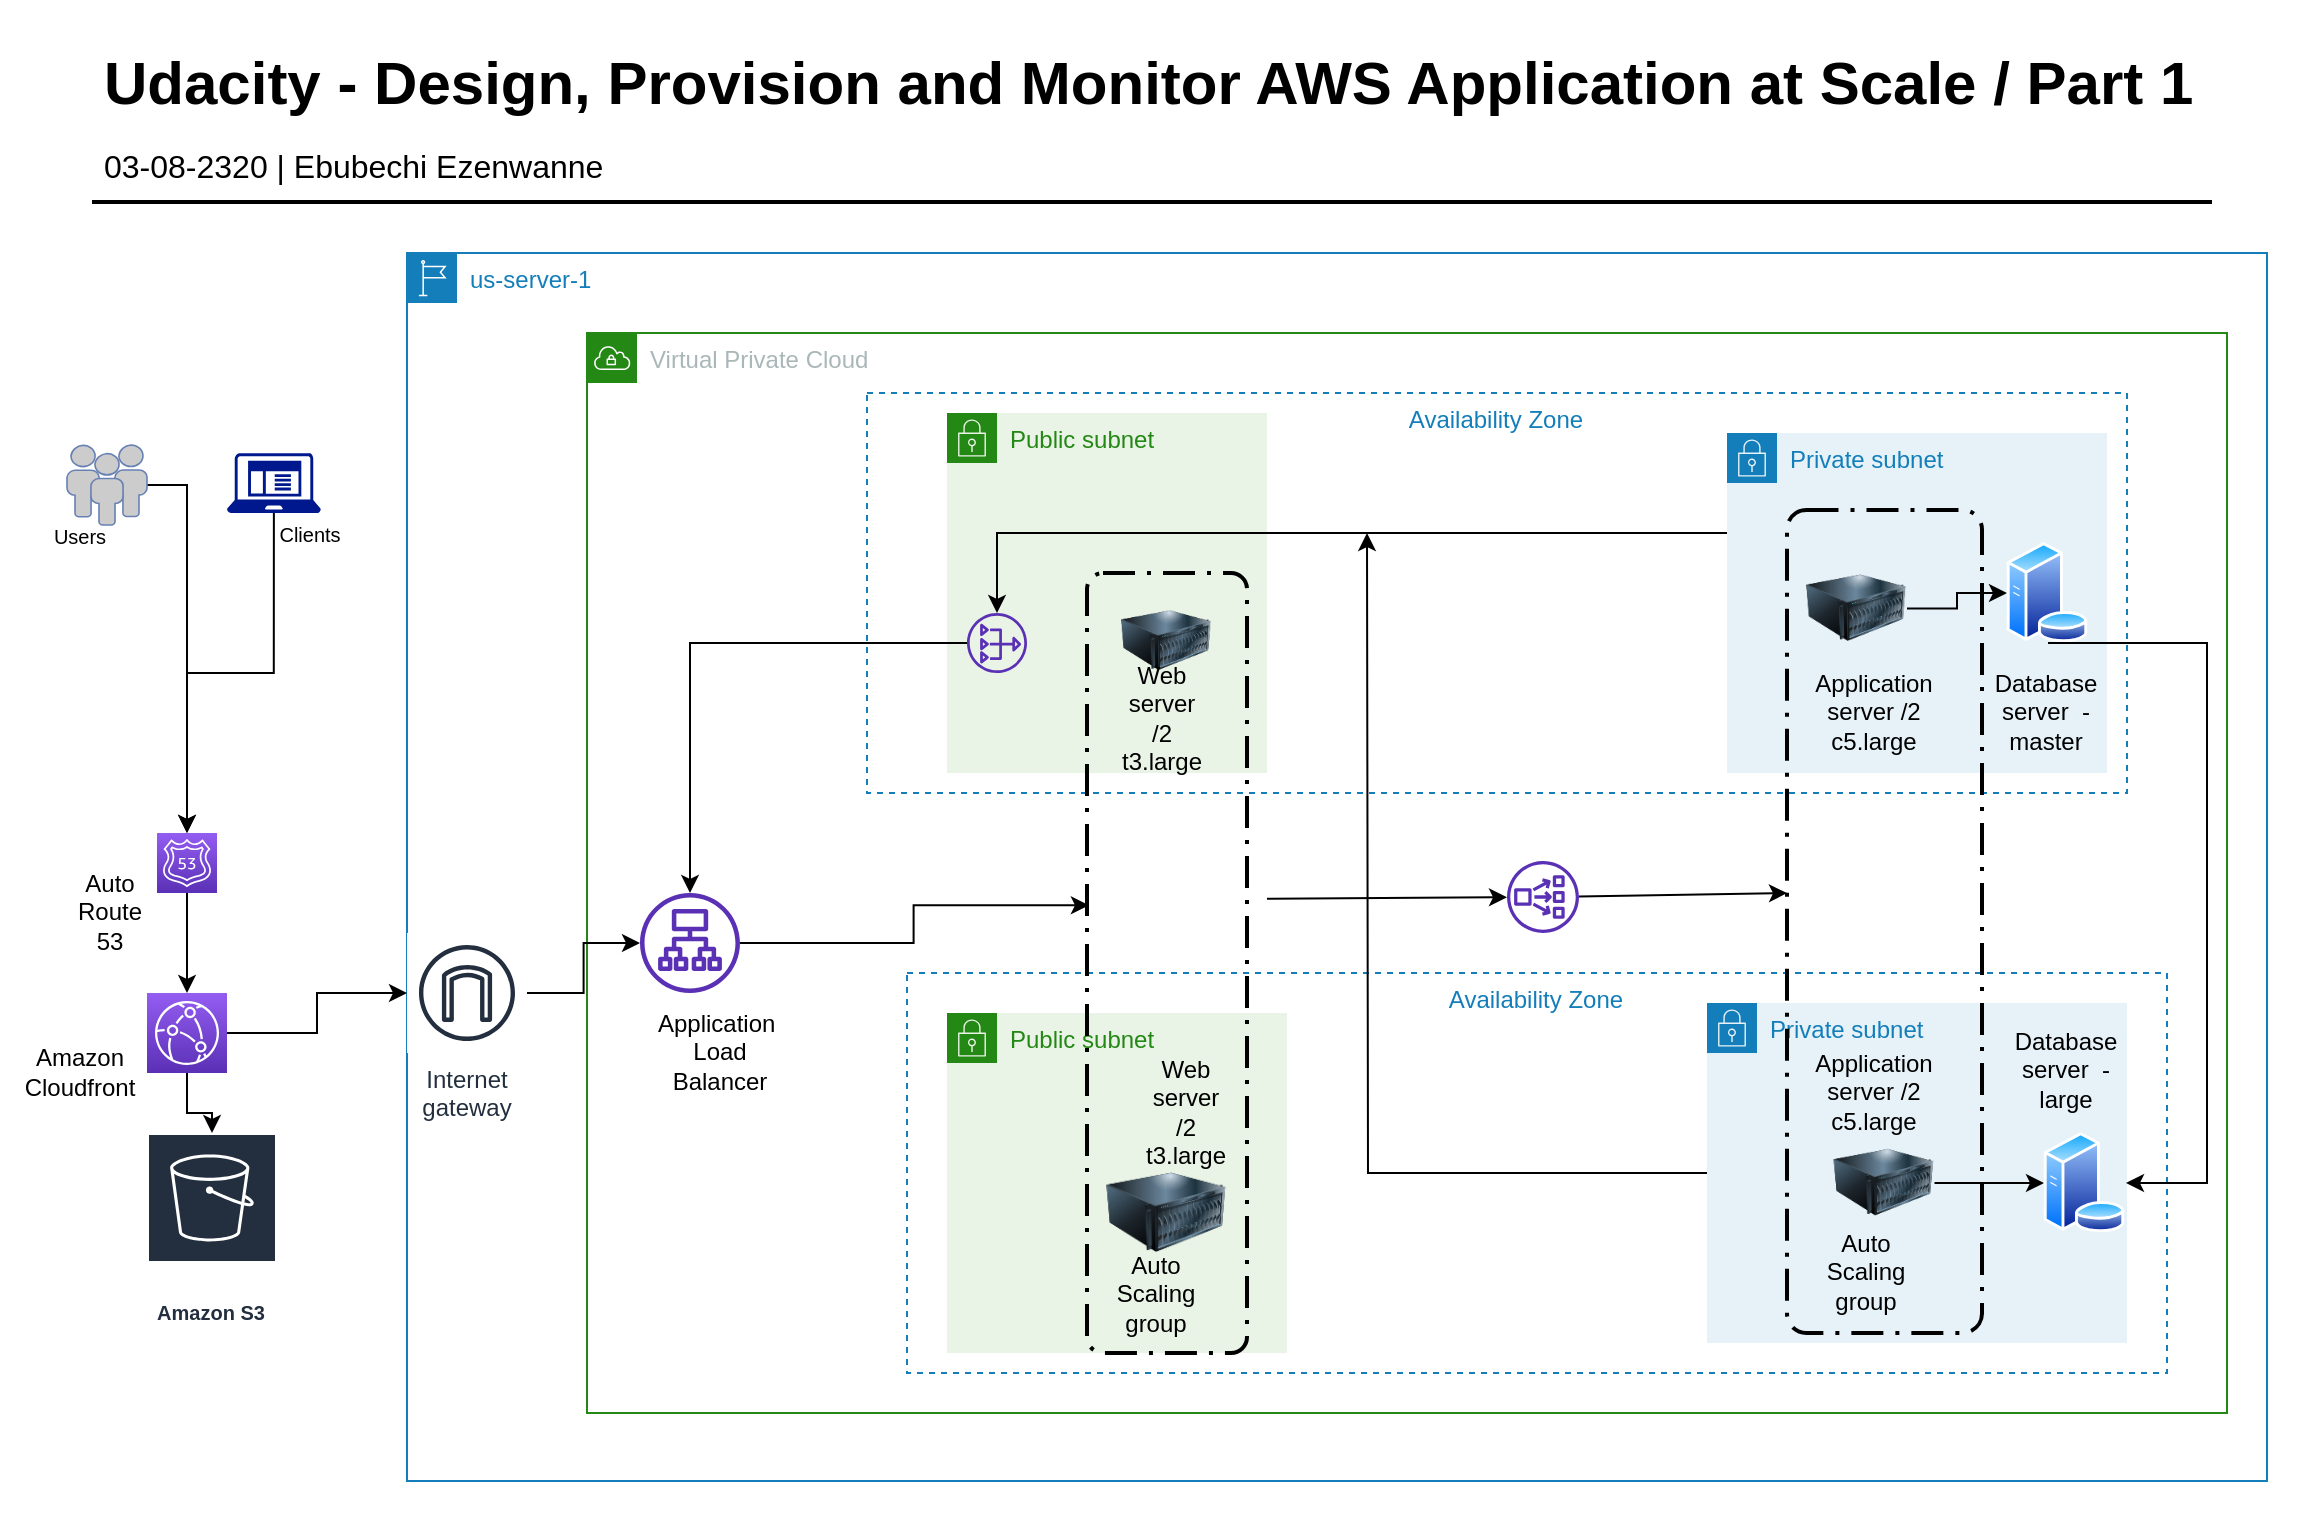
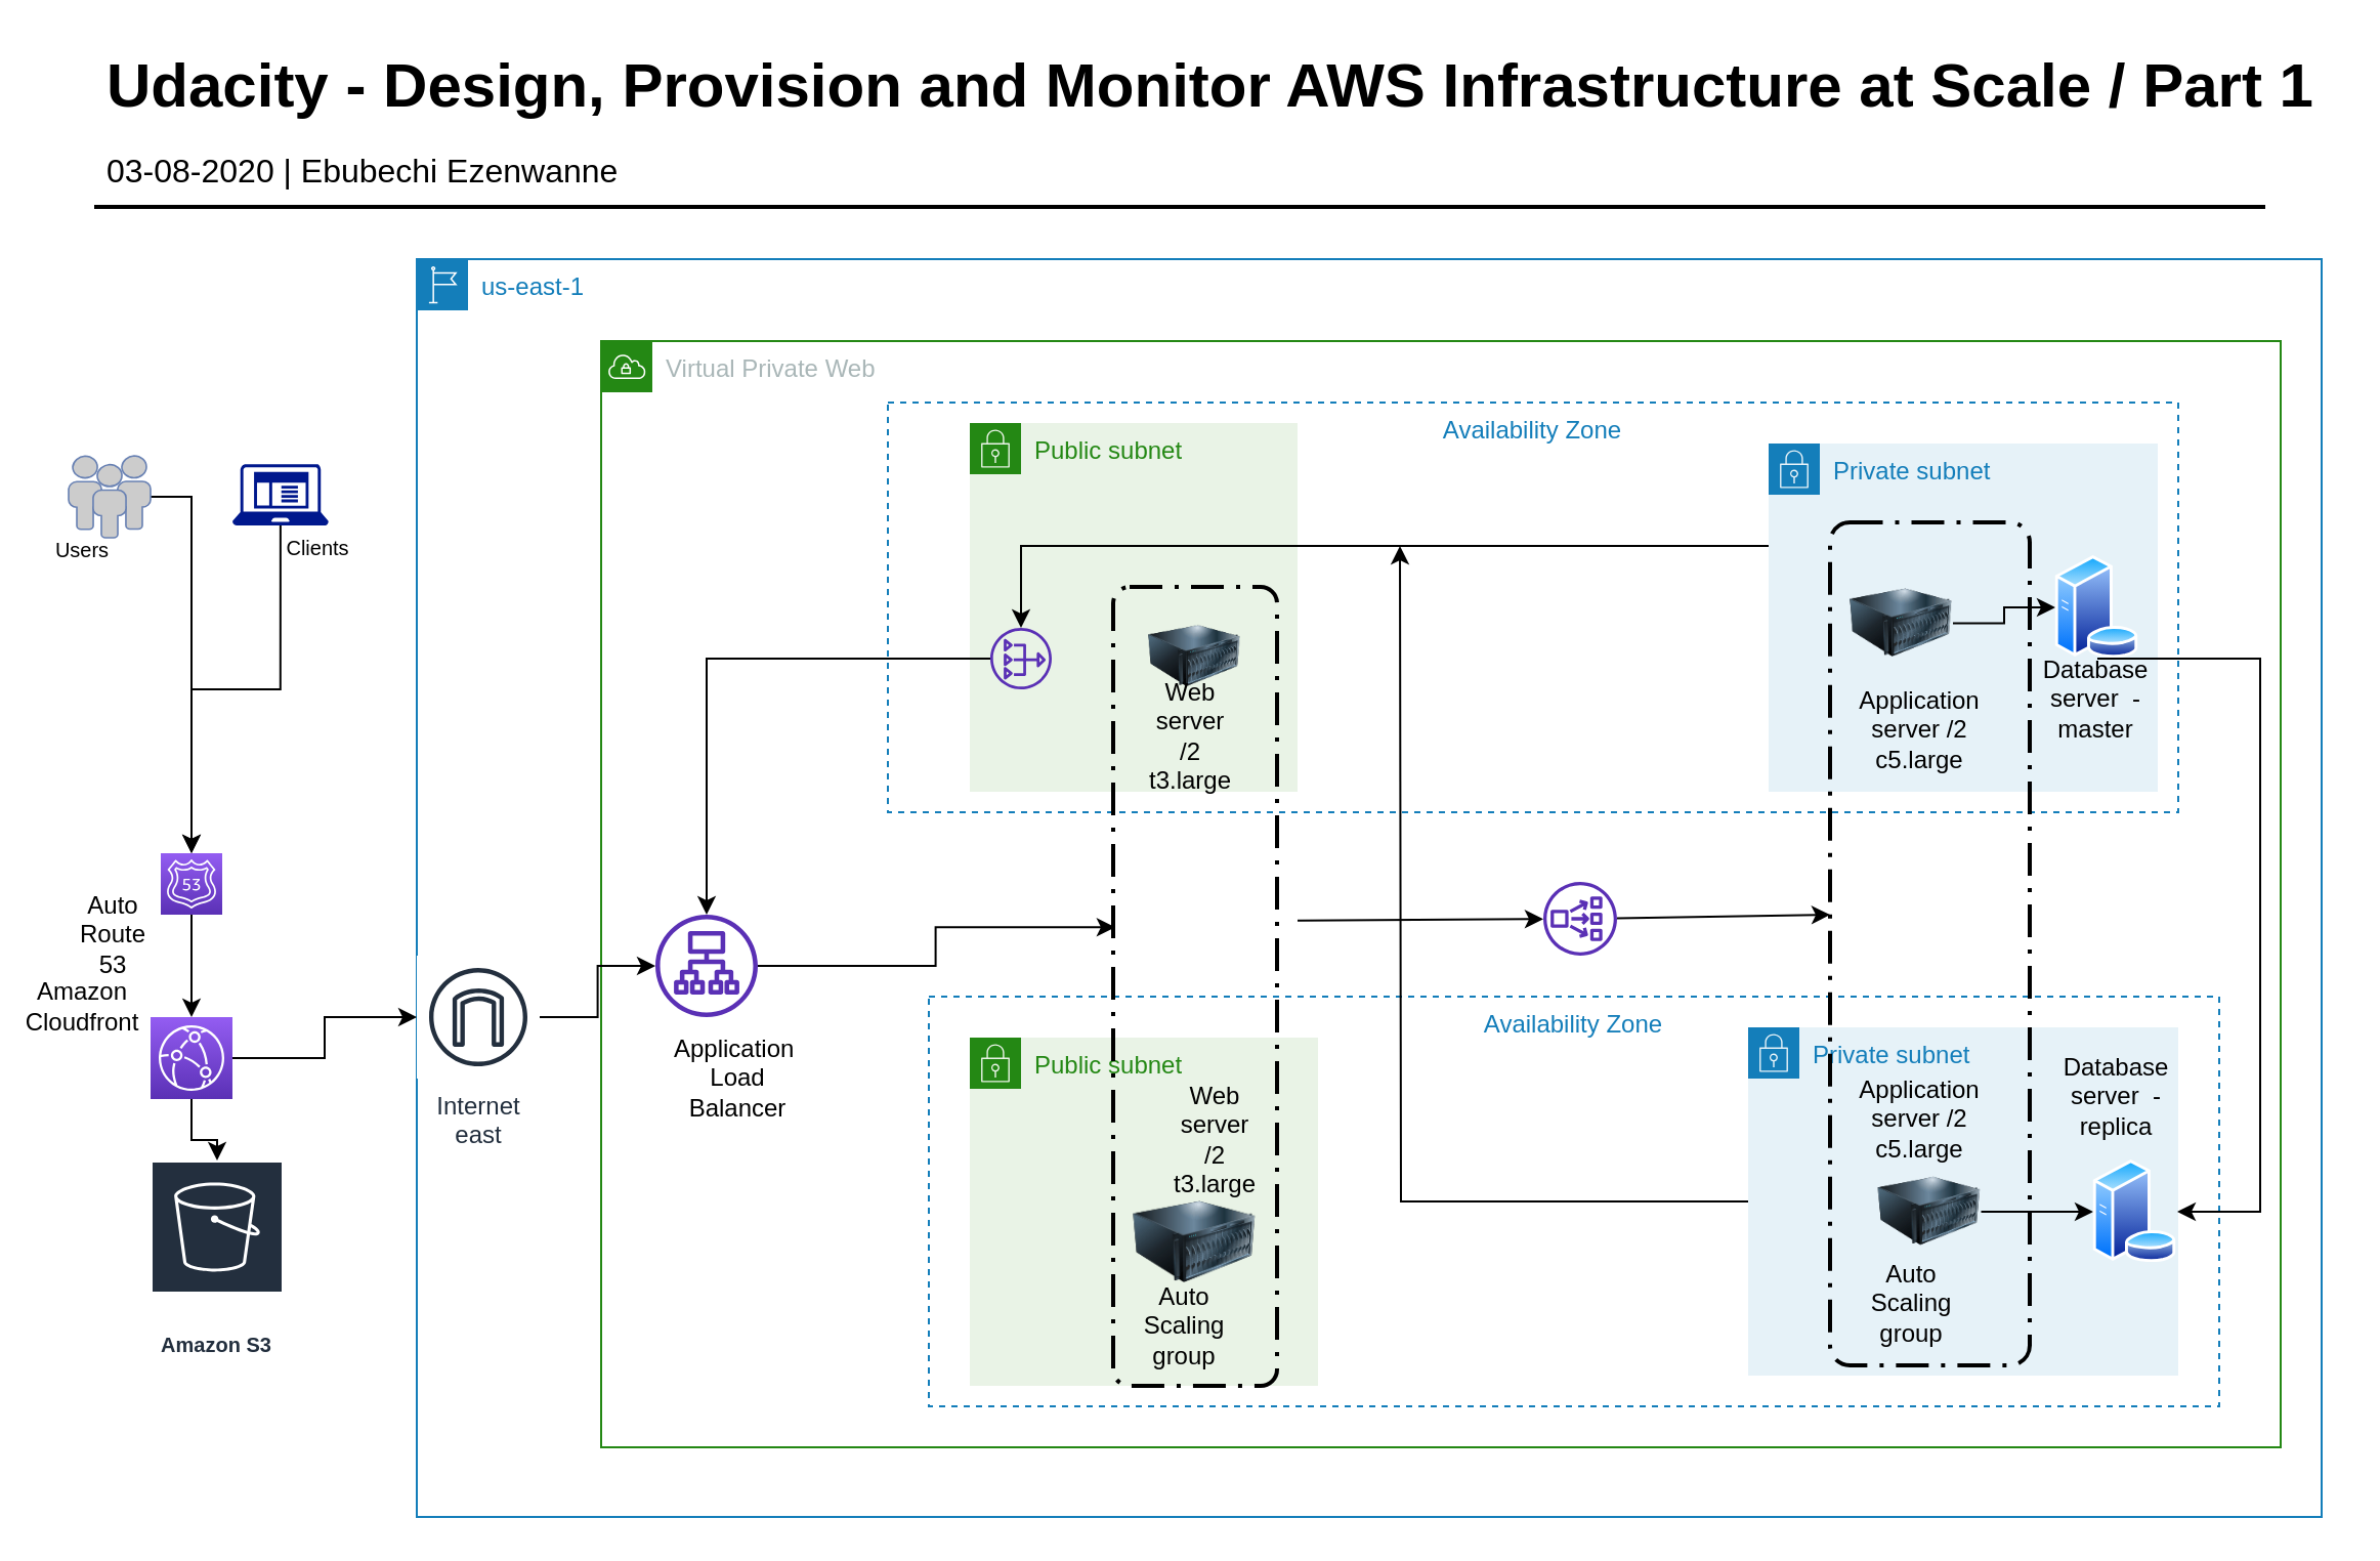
- <mxCell id="13" value="Udacity - Design, Provision and Monitor AWS Application at Scale / Part 1" style="text;html=1;resizable=0;points=[];autosize=1;align=left;verticalAlign=top;spacingTop=-4;fontSize=30;fontStyle=1" parent="1" vertex="1"><mxGeometry x="49.5" y="20.5" width="1090" height="40" as="geometry" /></mxCell>
+ <mxCell id="13" value="Udacity - Design, Provision and Monitor AWS Infrastructure at Scale / Part 1" style="text;html=1;resizable=0;points=[];autosize=1;align=left;verticalAlign=top;spacingTop=-4;fontSize=30;fontStyle=1" parent="1" vertex="1"><mxGeometry x="49.5" y="20.5" width="1090" height="40" as="geometry" /></mxCell>
- <mxCell id="14" value="03-08-2320 | Ebubechi Ezenwanne" style="text;html=1;resizable=0;points=[];autosize=1;align=left;verticalAlign=top;spacingTop=-4;fontSize=16;" parent="1" vertex="1"><mxGeometry x="49.5" y="70.5" width="270" height="20" as="geometry" /></mxCell>
+ <mxCell id="14" value="03-08-2020 | Ebubechi Ezenwanne" style="text;html=1;resizable=0;points=[];autosize=1;align=left;verticalAlign=top;spacingTop=-4;fontSize=16;" parent="1" vertex="1"><mxGeometry x="49.5" y="70.5" width="270" height="20" as="geometry" /></mxCell>
- <mxCell id="5" value="us-server-1" style="points=[[0,0],[0.25,0],[0.5,0],[0.75,0],[1,0],[1,0.25],[1,0.5],[1,0.75],[1,1],[0.75,1],[0.5,1],[0.25,1],[0,1],[0,0.75],[0,0.5],[0,0.25]];outlineConnect=0;gradientColor=none;html=1;whiteSpace=wrap;fontSize=12;fontStyle=0;shape=mxgraph.aws4.group;grIcon=mxgraph.aws4.group_region;strokeColor=#147EBA;fillColor=none;verticalAlign=top;align=left;spacingLeft=30;fontColor=#147EBA;dashed=0;" vertex="1" parent="1"><mxGeometry x="203" y="126" width="930" height="614" as="geometry" /></mxCell>
+ <mxCell id="5" value="us-east-1" style="points=[[0,0],[0.25,0],[0.5,0],[0.75,0],[1,0],[1,0.25],[1,0.5],[1,0.75],[1,1],[0.75,1],[0.5,1],[0.25,1],[0,1],[0,0.75],[0,0.5],[0,0.25]];outlineConnect=0;gradientColor=none;html=1;whiteSpace=wrap;fontSize=12;fontStyle=0;shape=mxgraph.aws4.group;grIcon=mxgraph.aws4.group_region;strokeColor=#147EBA;fillColor=none;verticalAlign=top;align=left;spacingLeft=30;fontColor=#147EBA;dashed=0;" vertex="1" parent="1"><mxGeometry x="203" y="126" width="930" height="614" as="geometry" /></mxCell>
- <mxCell id="4" value="Virtual Private Cloud" style="points=[[0,0],[0.25,0],[0.5,0],[0.75,0],[1,0],[1,0.25],[1,0.5],[1,0.75],[1,1],[0.75,1],[0.5,1],[0.25,1],[0,1],[0,0.75],[0,0.5],[0,0.25]];outlineConnect=0;gradientColor=none;html=1;whiteSpace=wrap;fontSize=12;fontStyle=0;shape=mxgraph.aws4.group;grIcon=mxgraph.aws4.group_vpc;strokeColor=#248814;fillColor=none;verticalAlign=top;align=left;spacingLeft=30;fontColor=#AAB7B8;dashed=0;" vertex="1" parent="1"><mxGeometry x="293" y="166" width="820" height="540" as="geometry" /></mxCell>
+ <mxCell id="4" value="Virtual Private Web" style="points=[[0,0],[0.25,0],[0.5,0],[0.75,0],[1,0],[1,0.25],[1,0.5],[1,0.75],[1,1],[0.75,1],[0.5,1],[0.25,1],[0,1],[0,0.75],[0,0.5],[0,0.25]];outlineConnect=0;gradientColor=none;html=1;whiteSpace=wrap;fontSize=12;fontStyle=0;shape=mxgraph.aws4.group;grIcon=mxgraph.aws4.group_vpc;strokeColor=#248814;fillColor=none;verticalAlign=top;align=left;spacingLeft=30;fontColor=#AAB7B8;dashed=0;" vertex="1" parent="1"><mxGeometry x="293" y="166" width="820" height="540" as="geometry" /></mxCell>
- <mxCell id="53" value="Database server&amp;nbsp; -master" style="text;html=1;strokeColor=none;fillColor=none;align=center;verticalAlign=middle;whiteSpace=wrap;rounded=0;" vertex="1" parent="1"><mxGeometry x="1003" y="346" width="40" height="20" as="geometry" /></mxCell>
+ <mxCell id="53" value="Database server&amp;nbsp; -master" style="text;html=1;strokeColor=none;fillColor=none;align=center;verticalAlign=middle;whiteSpace=wrap;rounded=0;" vertex="1" parent="1"><mxGeometry x="1003" y="331" width="40" height="20" as="geometry" /></mxCell>
- <mxCell id="54" value="Database server&amp;nbsp; -large" style="text;html=1;strokeColor=none;fillColor=none;align=center;verticalAlign=middle;whiteSpace=wrap;rounded=0;" vertex="1" parent="1"><mxGeometry x="1013" y="525" width="40" height="20" as="geometry" /></mxCell>
+ <mxCell id="54" value="Database server&amp;nbsp; -replica" style="text;html=1;strokeColor=none;fillColor=none;align=center;verticalAlign=middle;whiteSpace=wrap;rounded=0;" vertex="1" parent="1"><mxGeometry x="1013" y="525" width="40" height="20" as="geometry" /></mxCell>
- <mxCell id="46" value="Amazon&lt;br&gt;Cloudfront" style="text;html=1;strokeColor=none;fillColor=none;align=center;verticalAlign=middle;whiteSpace=wrap;rounded=0;" vertex="1" parent="1"><mxGeometry x="20" y="526" width="40" height="20" as="geometry" /></mxCell>
+ <mxCell id="46" value="Amazon&lt;br&gt;Cloudfront" style="text;html=1;strokeColor=none;fillColor=none;align=center;verticalAlign=middle;whiteSpace=wrap;rounded=0;" vertex="1" parent="1"><mxGeometry x="20" y="481" width="40" height="20" as="geometry" /></mxCell>
- <mxCell id="31" value="Internet&#10;gateway" style="outlineConnect=0;fontColor=#232F3E;gradientColor=none;strokeColor=#232F3E;fillColor=#ffffff;dashed=0;verticalLabelPosition=bottom;verticalAlign=top;align=center;html=1;fontSize=12;fontStyle=0;aspect=fixed;shape=mxgraph.aws4.resourceIcon;resIcon=mxgraph.aws4.internet_gateway;" vertex="1" parent="1"><mxGeometry x="203" y="466" width="60" height="60" as="geometry" /></mxCell>
+ <mxCell id="31" value="Internet&#10;east" style="outlineConnect=0;fontColor=#232F3E;gradientColor=none;strokeColor=#232F3E;fillColor=#ffffff;dashed=0;verticalLabelPosition=bottom;verticalAlign=top;align=center;html=1;fontSize=12;fontStyle=0;aspect=fixed;shape=mxgraph.aws4.resourceIcon;resIcon=mxgraph.aws4.internet_gateway;" vertex="1" parent="1"><mxGeometry x="203" y="466" width="60" height="60" as="geometry" /></mxCell>
